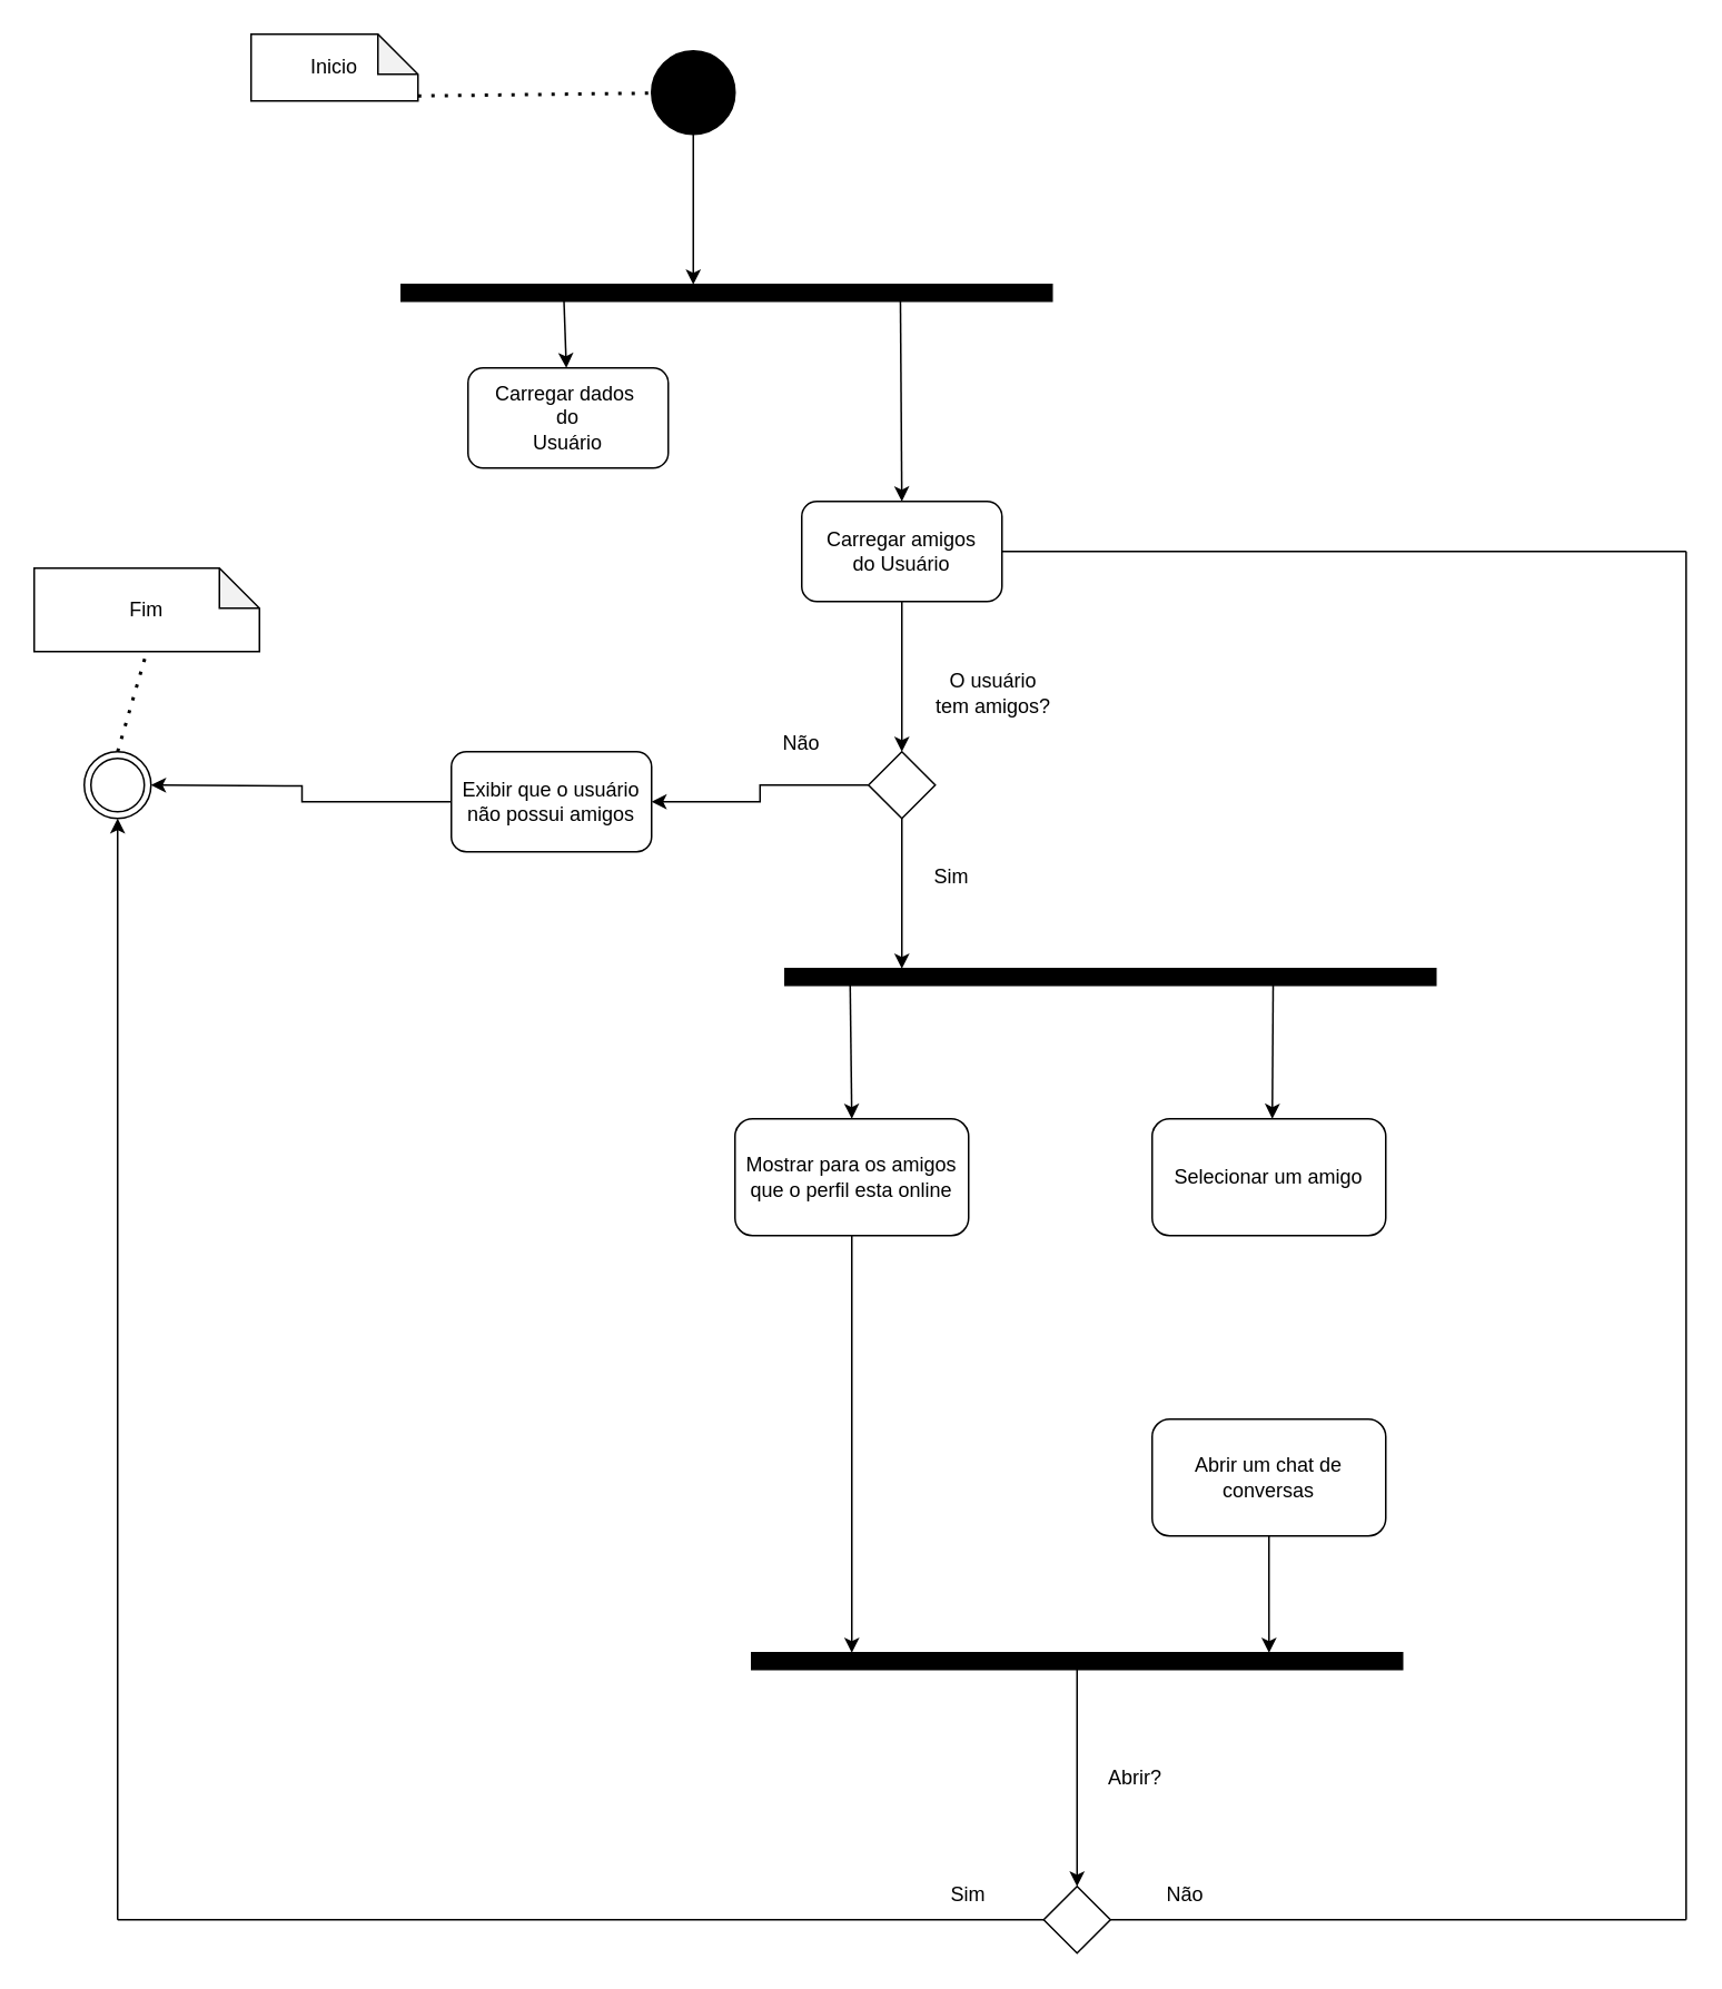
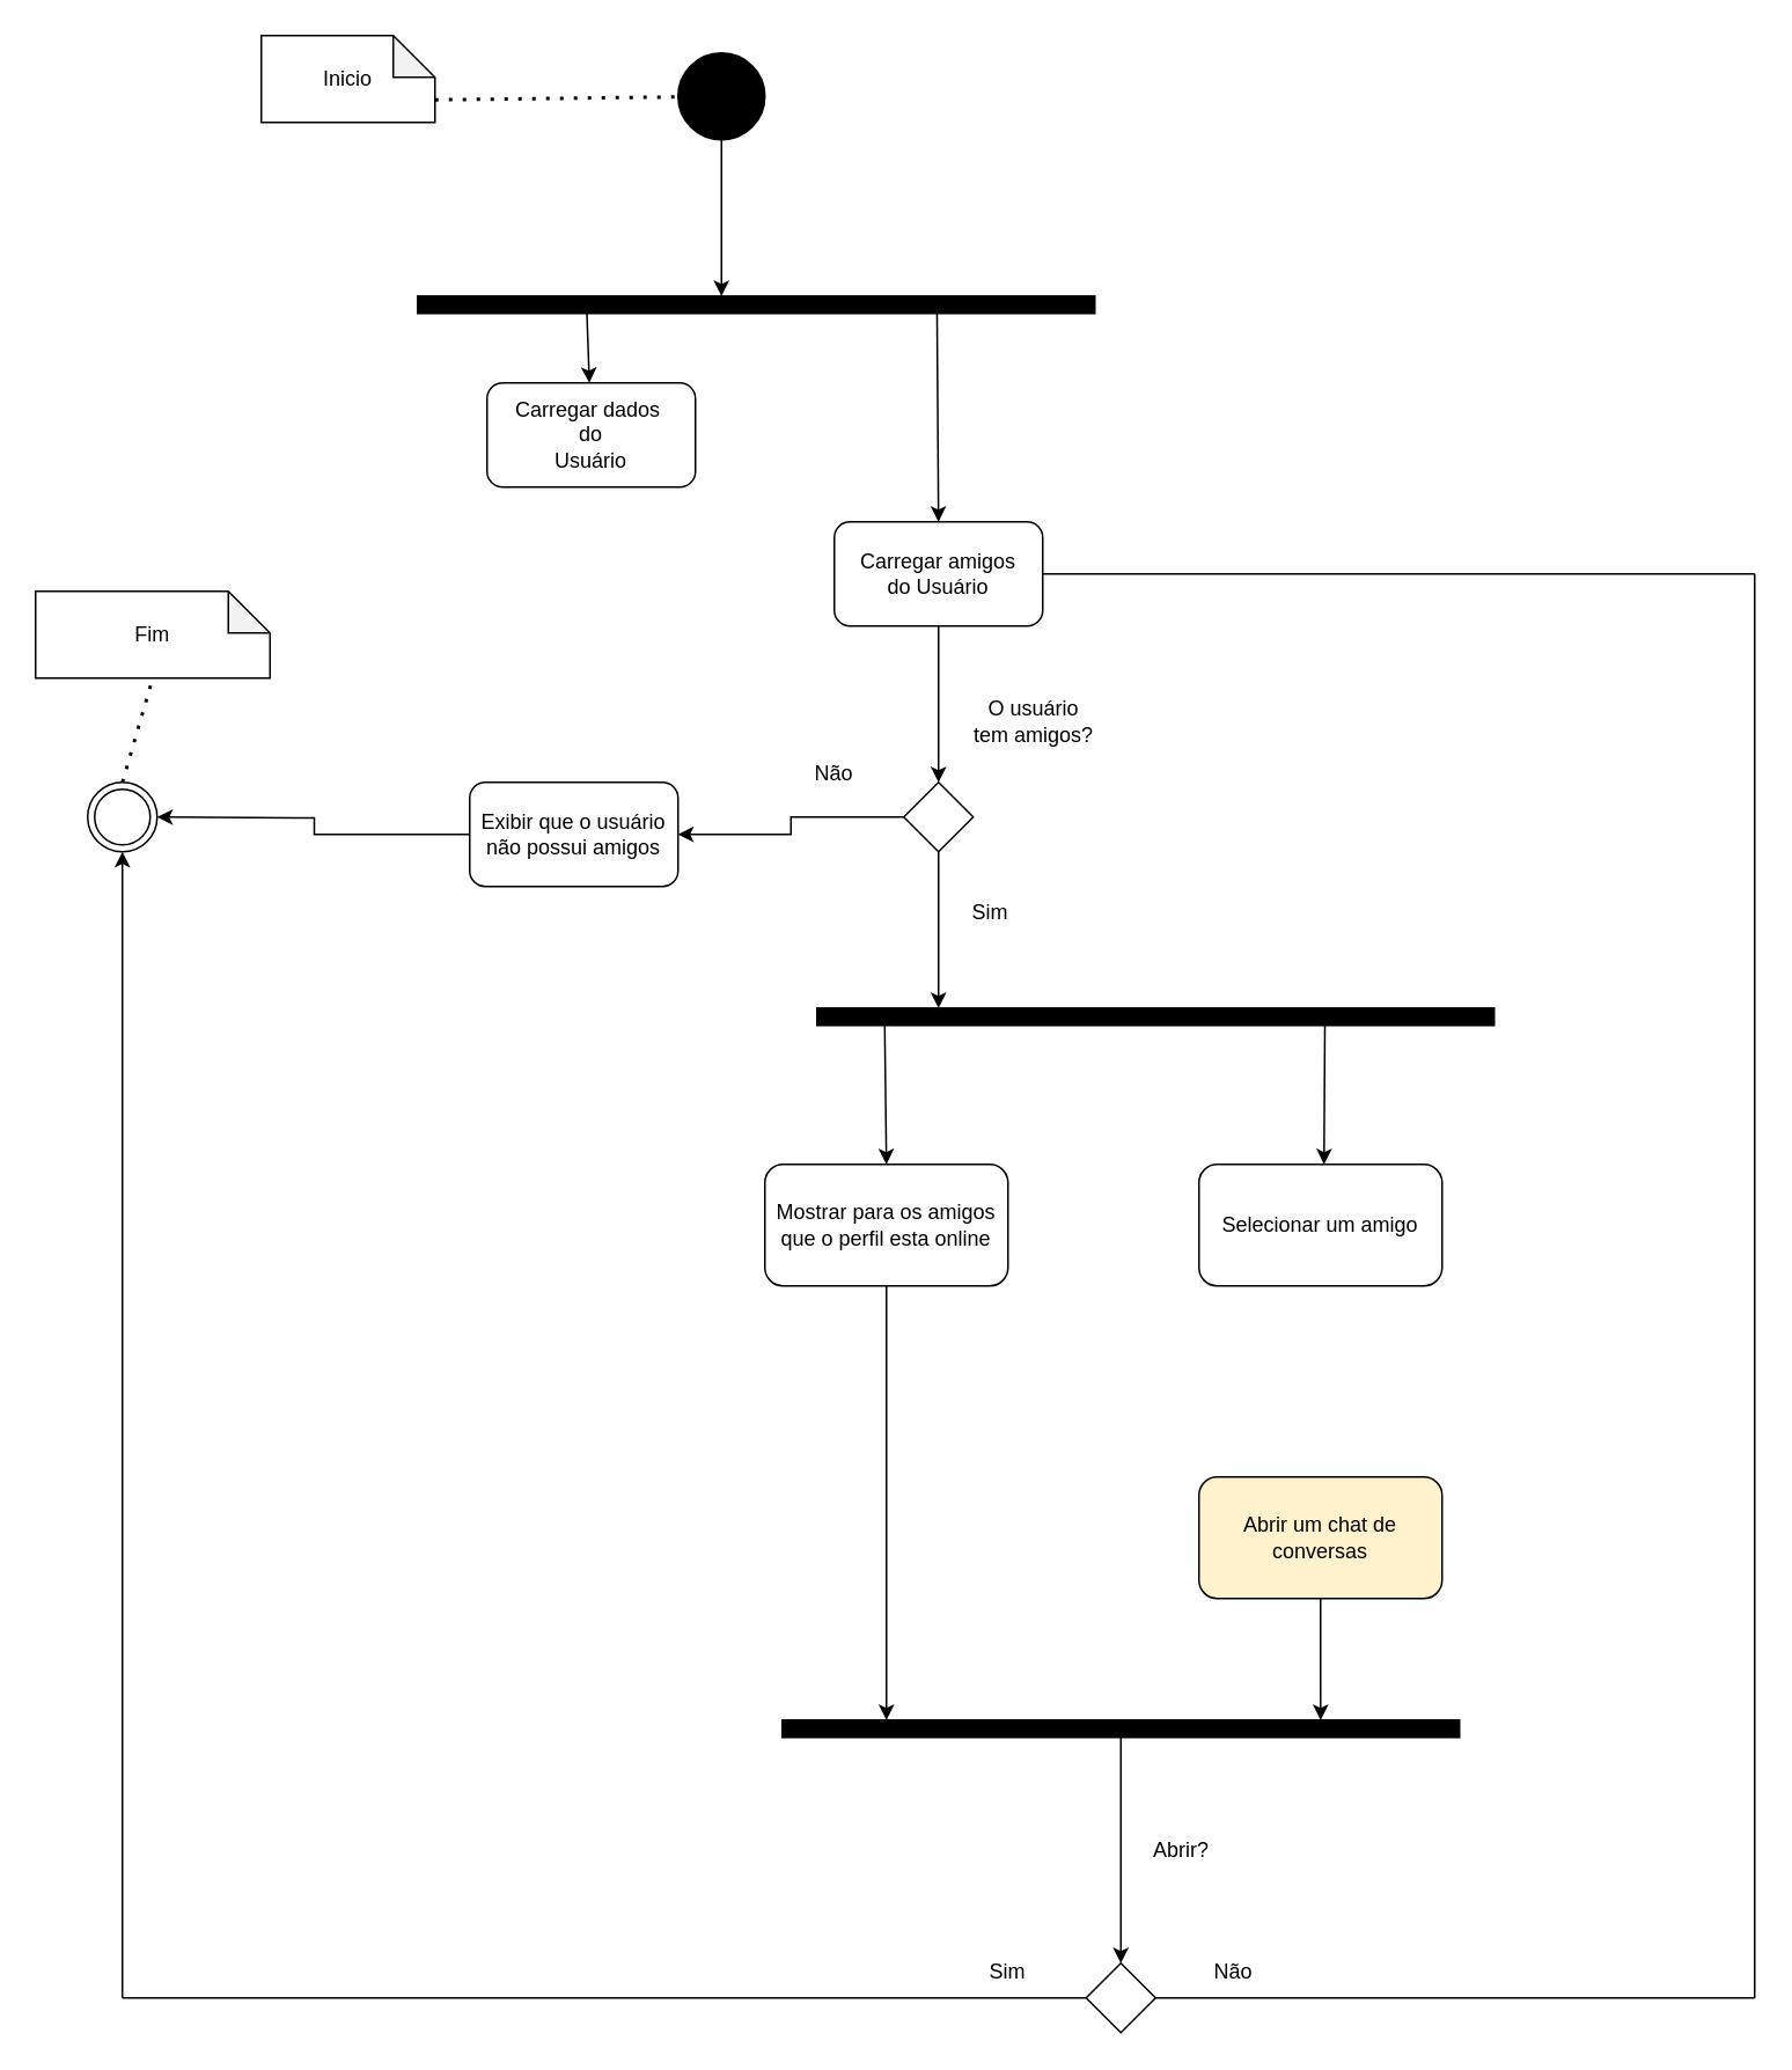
- <mxCell id="2" value="Inicio" style="shape=note;whiteSpace=wrap;html=1;backgroundOutline=1;darkOpacity=0.05;size=24;" vertex="1" parent="1"><mxGeometry x="150" y="20" width="100" height="40" as="geometry" /></mxCell>
+ <mxCell id="2" value="Inicio" style="shape=note;whiteSpace=wrap;html=1;backgroundOutline=1;darkOpacity=0.05;size=24;" vertex="1" parent="1"><mxGeometry x="150" y="20" width="100" height="50" as="geometry" /></mxCell>
- <mxCell id="24" value="Abrir um chat de conversas" style="rounded=1;whiteSpace=wrap;html=1;" vertex="1" parent="1"><mxGeometry x="690" y="850" width="140" height="70" as="geometry" /></mxCell>
+ <mxCell id="24" value="Abrir um chat de conversas" style="rounded=1;whiteSpace=wrap;html=1;fillColor=#fff2cc;" vertex="1" parent="1"><mxGeometry x="690" y="850" width="140" height="70" as="geometry" /></mxCell>
